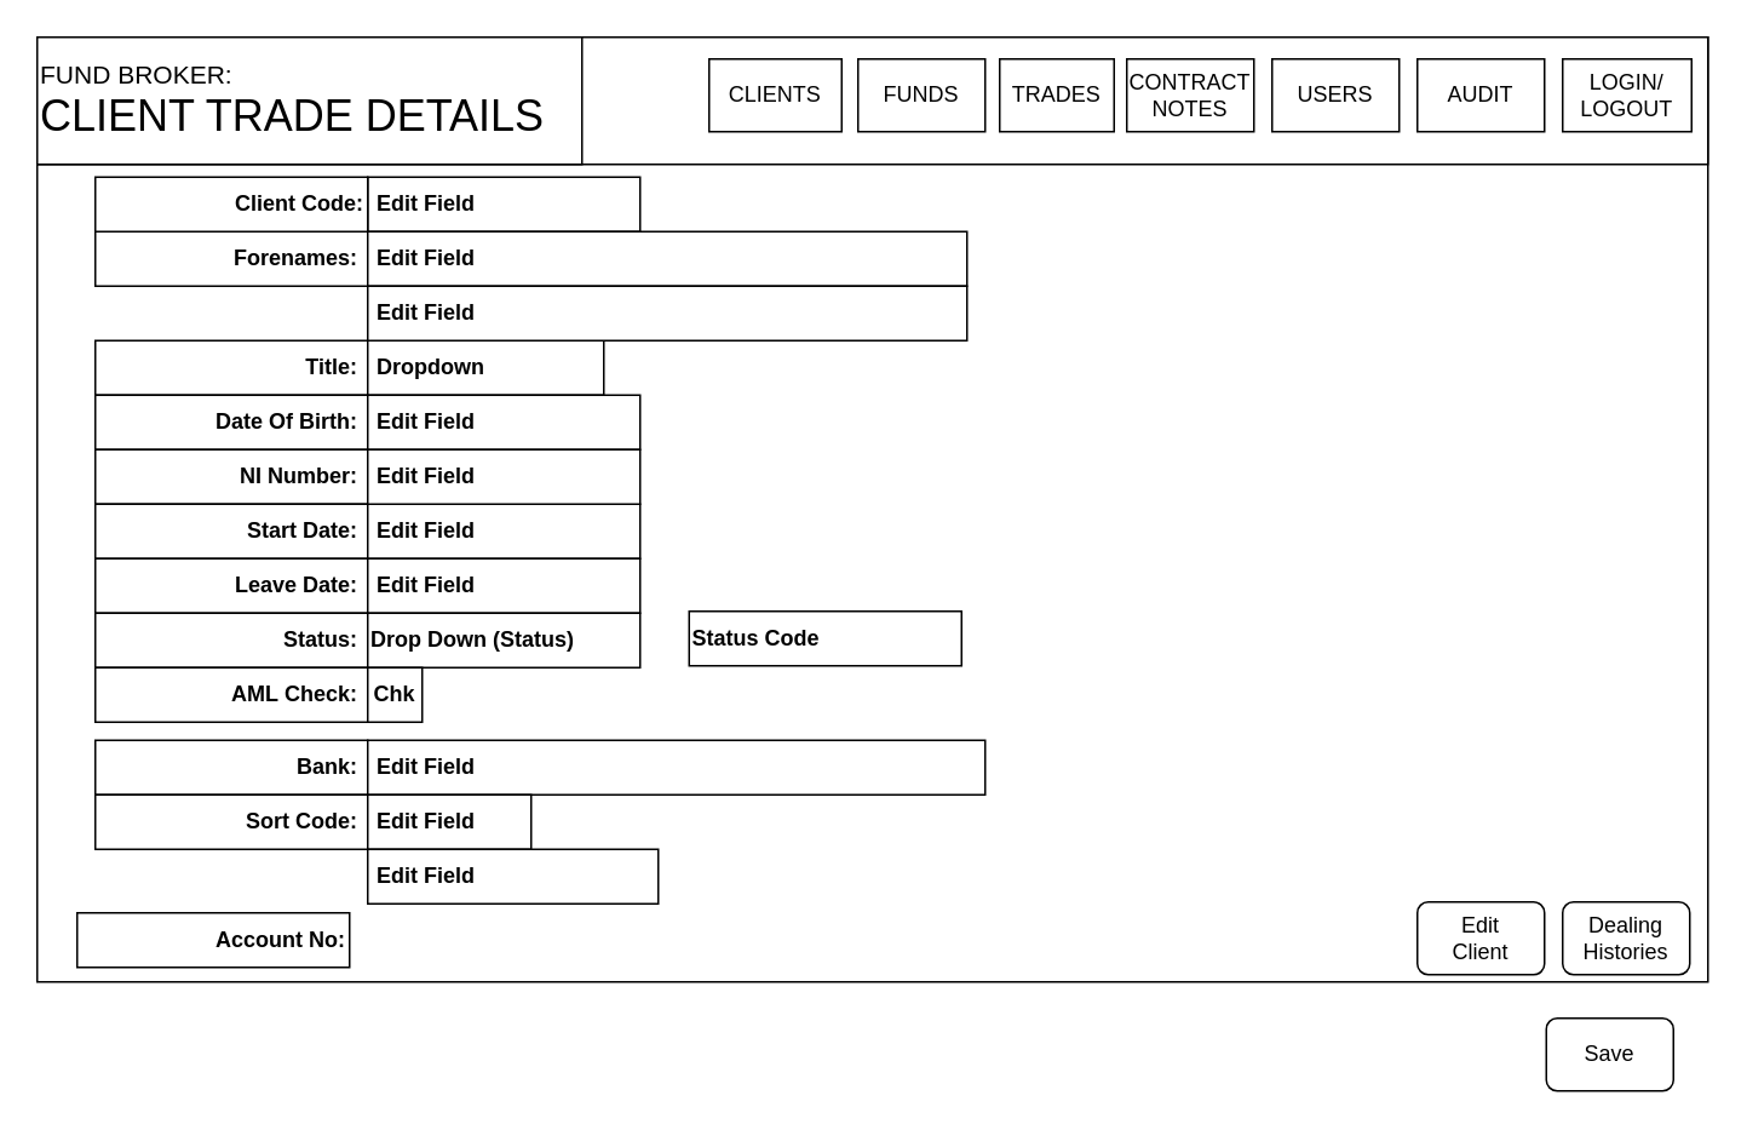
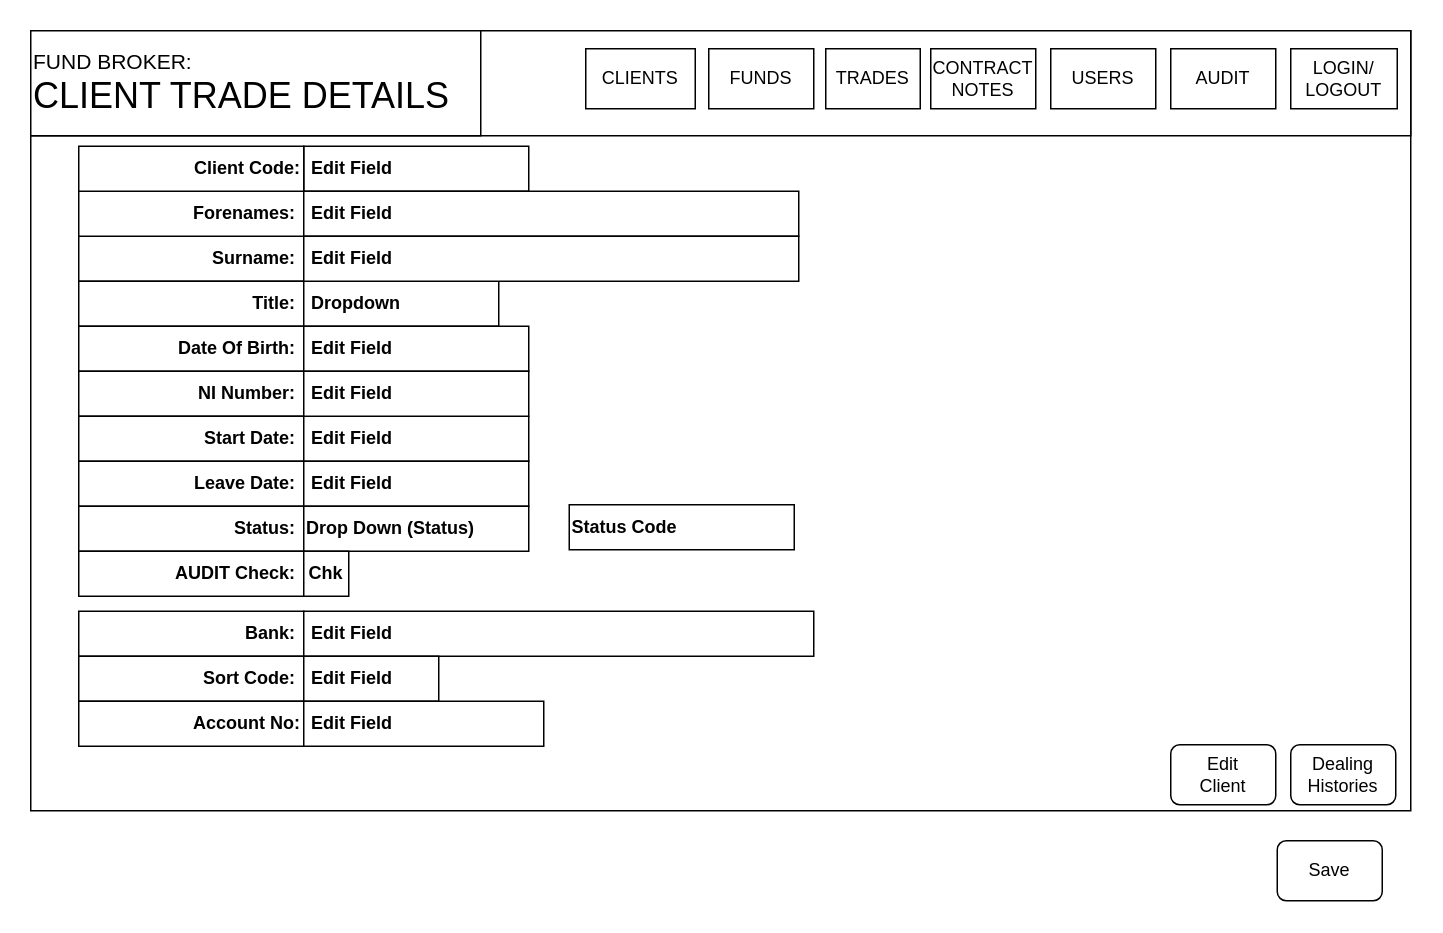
+ <mxCell id="11" value="&lt;b&gt;Surname:&amp;nbsp;&lt;/b&gt;" style="rounded=0;whiteSpace=wrap;html=1;align=right;" parent="1" vertex="1"><mxGeometry x="52" y="157" width="150" height="30" as="geometry" /></mxCell>
- <mxCell id="20" value="&lt;b&gt;AML&amp;nbsp;&lt;/b&gt;&lt;b style=&quot;background-color: initial;&quot;&gt;Check:&amp;nbsp;&lt;/b&gt;" style="rounded=0;whiteSpace=wrap;html=1;align=right;" parent="1" vertex="1"><mxGeometry x="52" y="367" width="150" height="30" as="geometry" /></mxCell>
+ <mxCell id="20" value="&lt;b&gt;AUDIT&amp;nbsp;&lt;/b&gt;&lt;b style=&quot;background-color: initial;&quot;&gt;Check:&amp;nbsp;&lt;/b&gt;" style="rounded=0;whiteSpace=wrap;html=1;align=right;" parent="1" vertex="1"><mxGeometry x="52" y="367" width="150" height="30" as="geometry" /></mxCell>
- <mxCell id="32" value="&lt;b&gt;Account&amp;nbsp;&lt;/b&gt;&lt;b&gt;No:&lt;/b&gt;" style="rounded=0;whiteSpace=wrap;html=1;align=right;" parent="1" vertex="1"><mxGeometry x="42" y="502" width="150" height="30" as="geometry" /></mxCell>
+ <mxCell id="32" value="&lt;b&gt;Account&amp;nbsp;&lt;/b&gt;&lt;b&gt;No:&lt;/b&gt;" style="rounded=0;whiteSpace=wrap;html=1;align=right;" parent="1" vertex="1"><mxGeometry x="52" y="467" width="150" height="30" as="geometry" /></mxCell>
